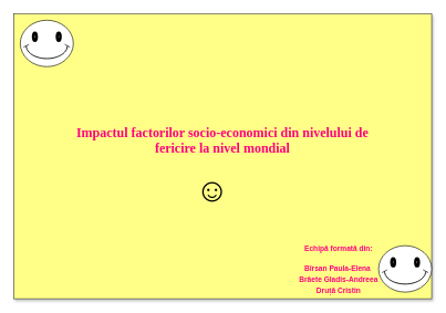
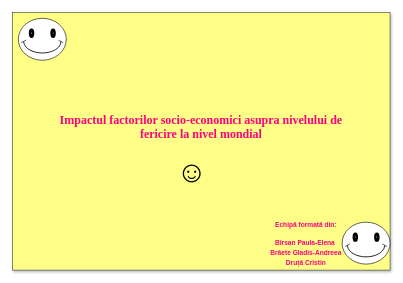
- <mxCell id="6" value="&lt;font face=&quot;Comic Sans MS&quot; color=&quot;#ff0080&quot; style=&quot;font-size: 20px;&quot;&gt;&lt;b&gt;Impactul factorilor socio-economici din nivelului de fericire la nivel mondial&lt;/b&gt;&lt;/font&gt;" style="text;html=1;align=center;verticalAlign=middle;whiteSpace=wrap;rounded=0;" vertex="1" parent="1"><mxGeometry x="85" y="190" width="500" height="40" as="geometry" /></mxCell>
+ <mxCell id="6" value="&lt;font face=&quot;Comic Sans MS&quot; color=&quot;#ff0080&quot; style=&quot;font-size: 20px;&quot;&gt;&lt;b&gt;Impactul factorilor socio-economici asupra nivelului de fericire la nivel mondial&lt;/b&gt;&lt;/font&gt;" style="text;html=1;align=center;verticalAlign=middle;whiteSpace=wrap;rounded=0;" vertex="1" parent="1"><mxGeometry x="85" y="190" width="500" height="40" as="geometry" /></mxCell>
